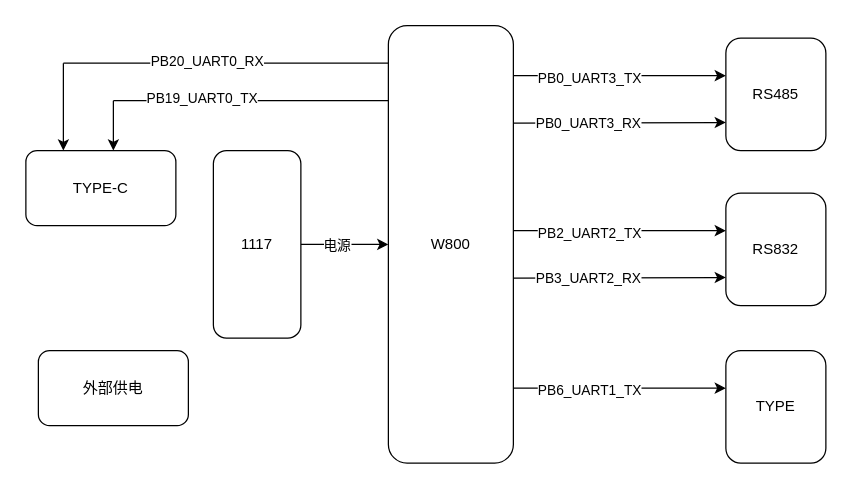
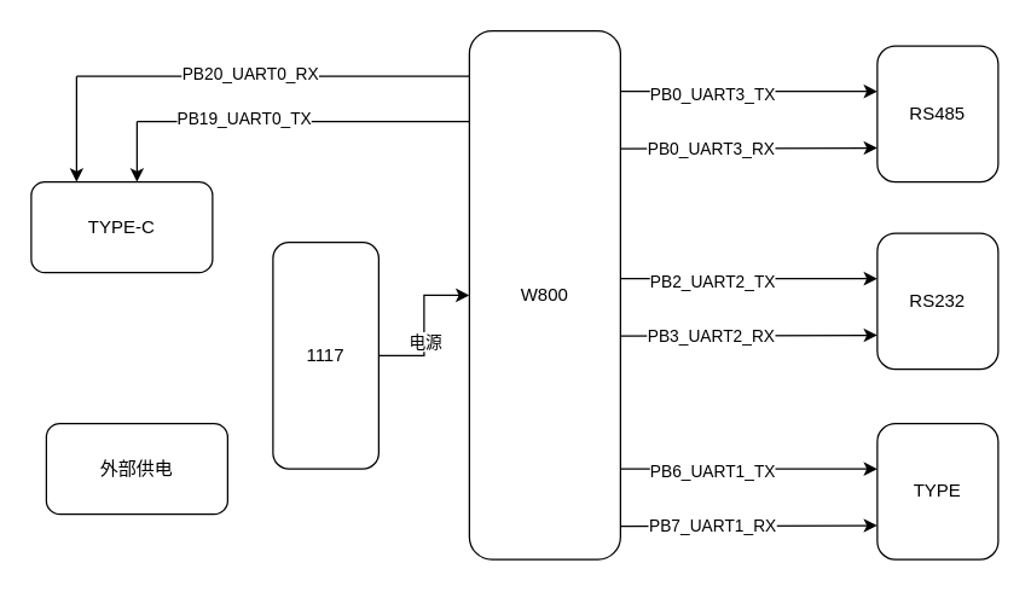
- <mxCell id="7" value="1117" style="rounded=1;whiteSpace=wrap;html=1;" vertex="1" parent="1"><mxGeometry x="170" y="120" width="70" height="150" as="geometry" /></mxCell>
+ <mxCell id="7" value="1117" style="rounded=1;whiteSpace=wrap;html=1;" vertex="1" parent="1"><mxGeometry x="180" y="160" width="70" height="150" as="geometry" /></mxCell>
- <mxCell id="19" value="RS832" style="rounded=1;whiteSpace=wrap;html=1;" vertex="1" parent="1"><mxGeometry x="580" y="154" width="80" height="90" as="geometry" /></mxCell>
+ <mxCell id="19" value="RS232" style="rounded=1;whiteSpace=wrap;html=1;" vertex="1" parent="1"><mxGeometry x="580" y="154" width="80" height="90" as="geometry" /></mxCell>
+ <mxCell id="15" value="" style="endArrow=classic;html=1;rounded=0;entryX=0;entryY=0.75;entryDx=0;entryDy=0;exitX=1.004;exitY=0.937;exitDx=0;exitDy=0;exitPerimeter=0;" edge="1" parent="1" source="2" target="14"><mxGeometry width="50" height="50" relative="1" as="geometry"><mxPoint x="410" y="350" as="sourcePoint" /><mxPoint x="500" y="350" as="targetPoint" /></mxGeometry></mxCell>
+ <mxCell id="16" value="PB7_UART1_RX" style="edgeLabel;html=1;align=center;verticalAlign=middle;resizable=0;points=[];" vertex="1" connectable="0" parent="15"><mxGeometry x="-0.674" relative="1" as="geometry"><mxPoint x="32" as="offset" /></mxGeometry></mxCell>
